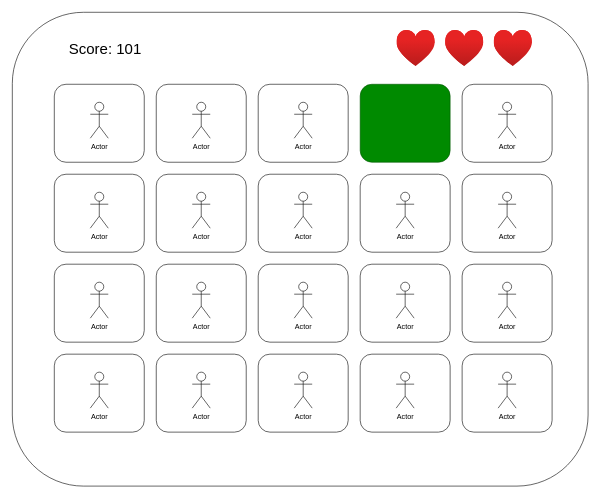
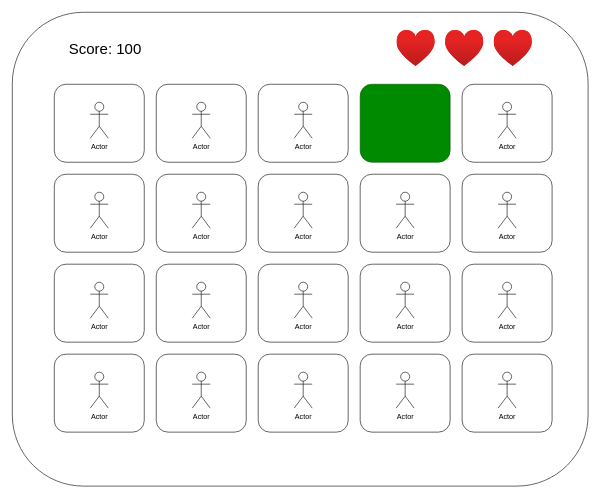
- <mxCell id="60" value="Score: 101" style="text;html=1;align=center;verticalAlign=middle;whiteSpace=wrap;rounded=0;fontSize=25;" vertex="1" parent="1"><mxGeometry x="90" y="60" width="170" height="40" as="geometry" /></mxCell>
+ <mxCell id="60" value="Score: 100" style="text;html=1;align=center;verticalAlign=middle;whiteSpace=wrap;rounded=0;fontSize=25;" vertex="1" parent="1"><mxGeometry x="90" y="60" width="170" height="40" as="geometry" /></mxCell>
